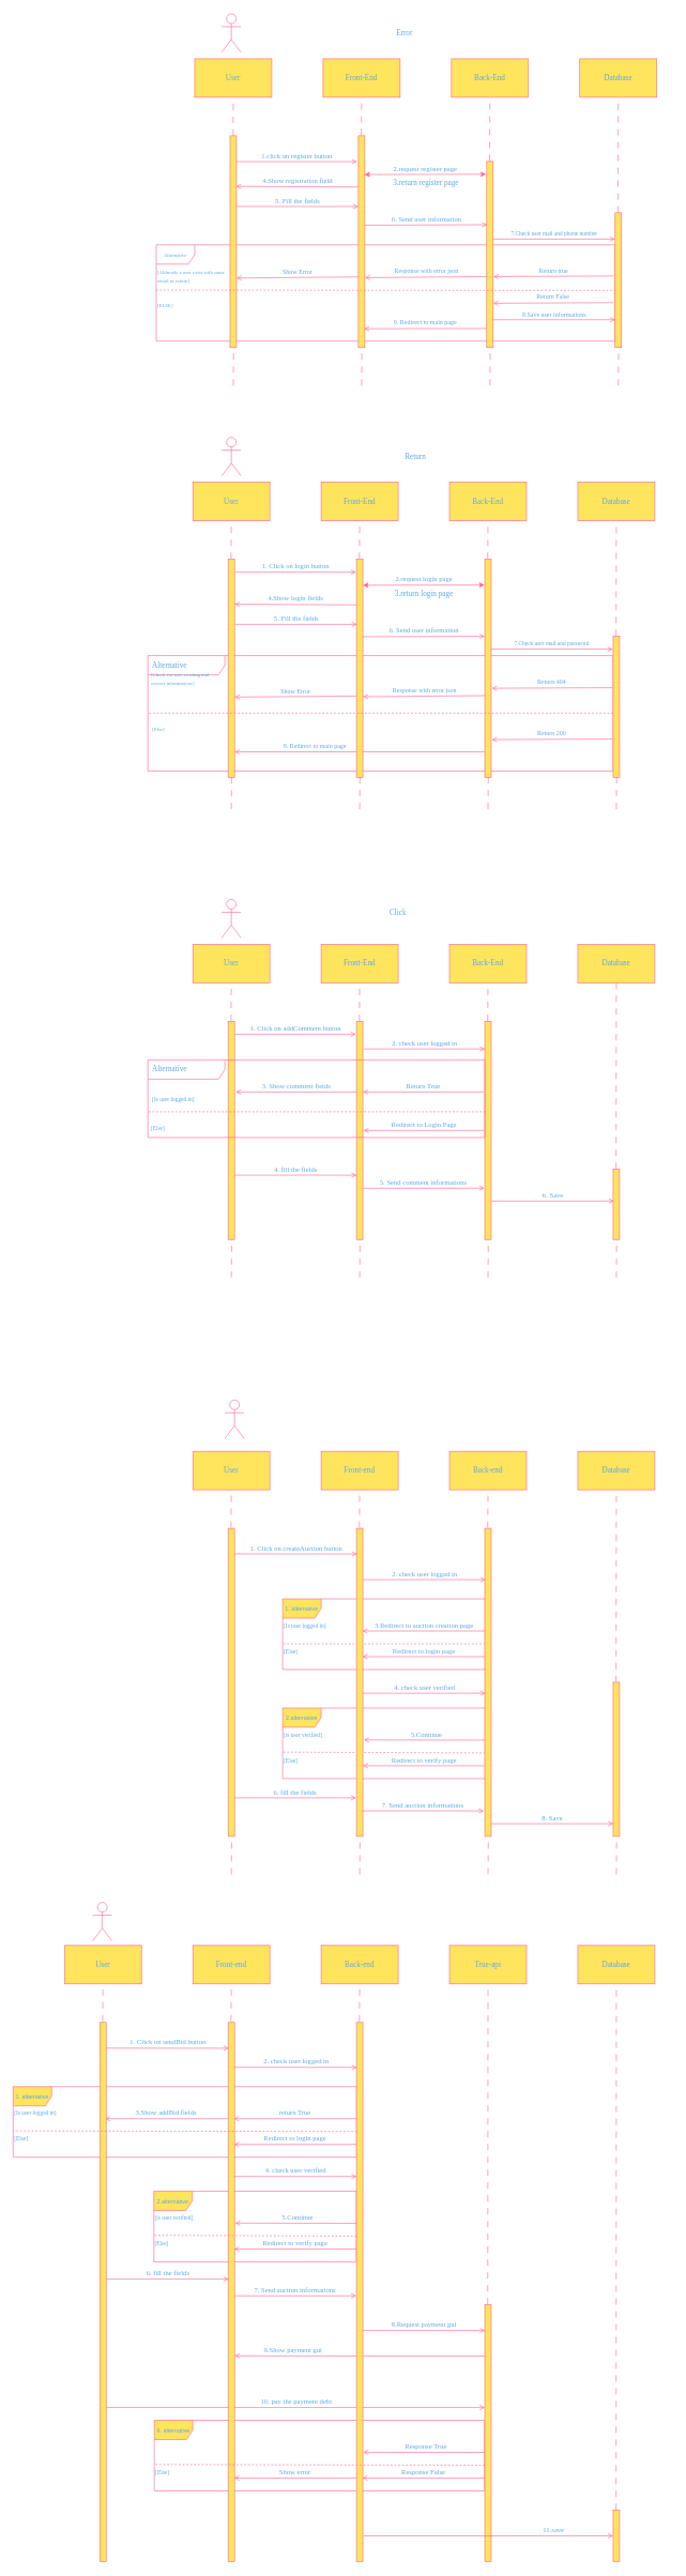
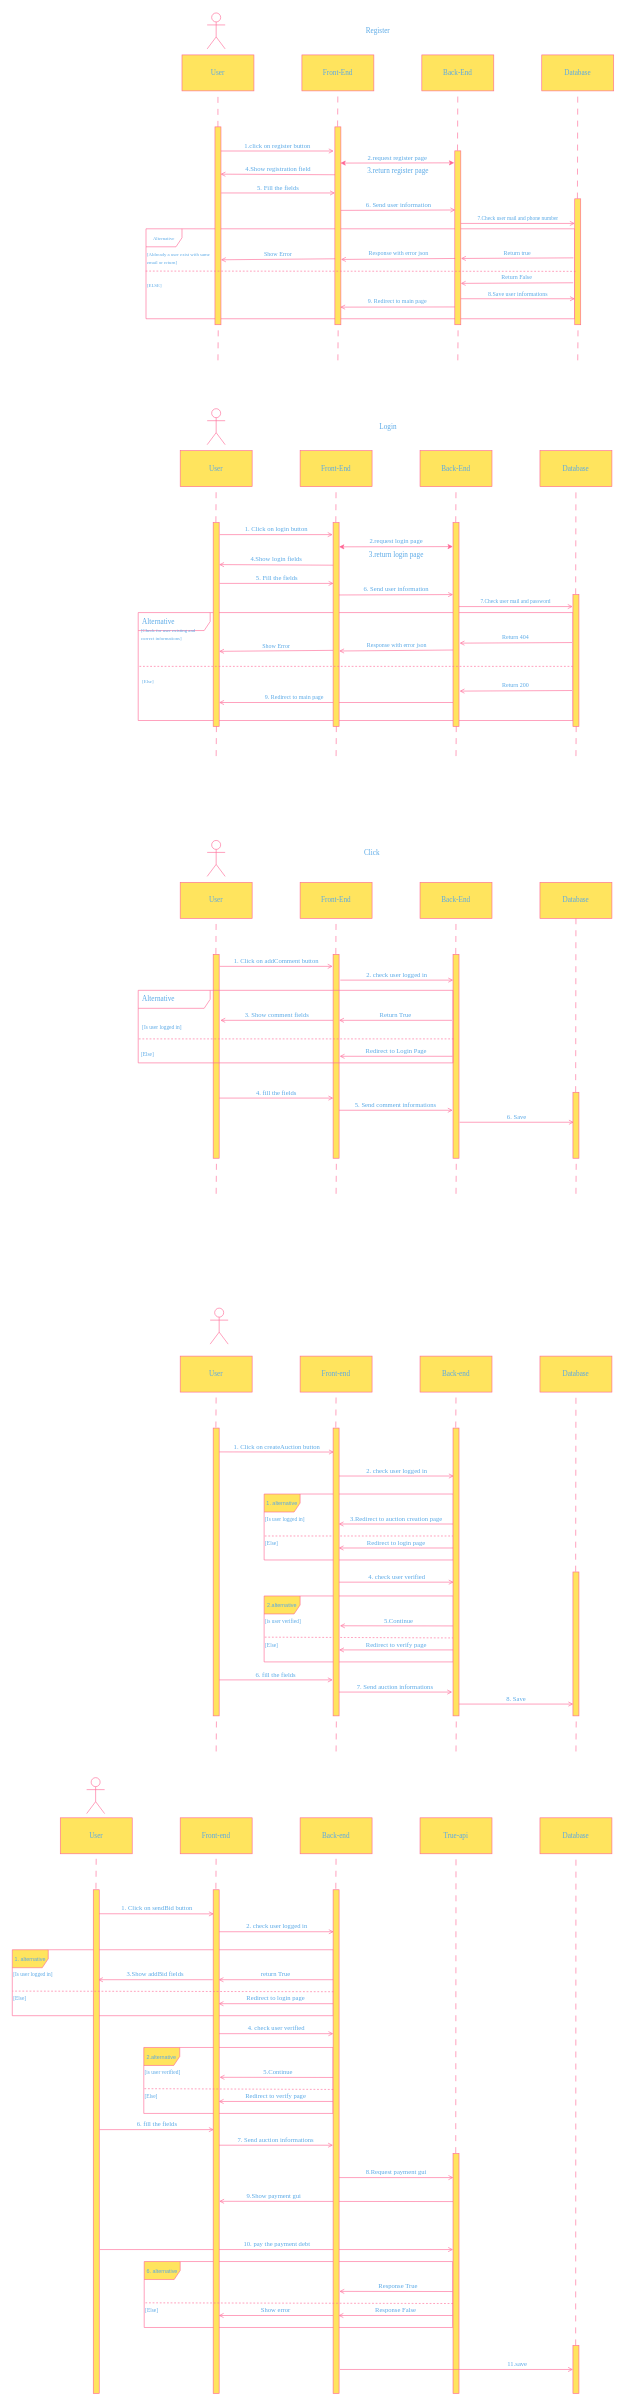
- <mxCell id="124" value="Error" style="text;html=1;strokeColor=none;fillColor=none;align=center;verticalAlign=middle;whiteSpace=wrap;sketch=0;fontFamily=Poppins;fontSource=https%3A%2F%2Ffonts.googleapis.com%2Fcss%3Ffamily%3DPoppins;fontColor=#5AA9E6;" parent="117" vertex="1"><mxGeometry x="230" y="40" width="800" height="20" as="geometry" /></mxCell>
+ <mxCell id="124" value="Register" style="text;html=1;strokeColor=none;fillColor=none;align=center;verticalAlign=middle;whiteSpace=wrap;sketch=0;fontFamily=Poppins;fontSource=https%3A%2F%2Ffonts.googleapis.com%2Fcss%3Ffamily%3DPoppins;fontColor=#5AA9E6;" parent="117" vertex="1"><mxGeometry x="230" y="40" width="800" height="20" as="geometry" /></mxCell>
- <mxCell id="138" value="Return" style="text;html=1;strokeColor=none;fillColor=none;align=center;verticalAlign=middle;whiteSpace=wrap;sketch=0;fontFamily=Poppins;fontSource=https%3A%2F%2Ffonts.googleapis.com%2Fcss%3Ffamily%3DPoppins;fontColor=#5AA9E6;" parent="117" vertex="1"><mxGeometry x="247" y="700" width="800" height="20" as="geometry" /></mxCell>
+ <mxCell id="138" value="Login" style="text;html=1;strokeColor=none;fillColor=none;align=center;verticalAlign=middle;whiteSpace=wrap;sketch=0;fontFamily=Poppins;fontSource=https%3A%2F%2Ffonts.googleapis.com%2Fcss%3Ffamily%3DPoppins;fontColor=#5AA9E6;" parent="117" vertex="1"><mxGeometry x="247" y="700" width="800" height="20" as="geometry" /></mxCell>
